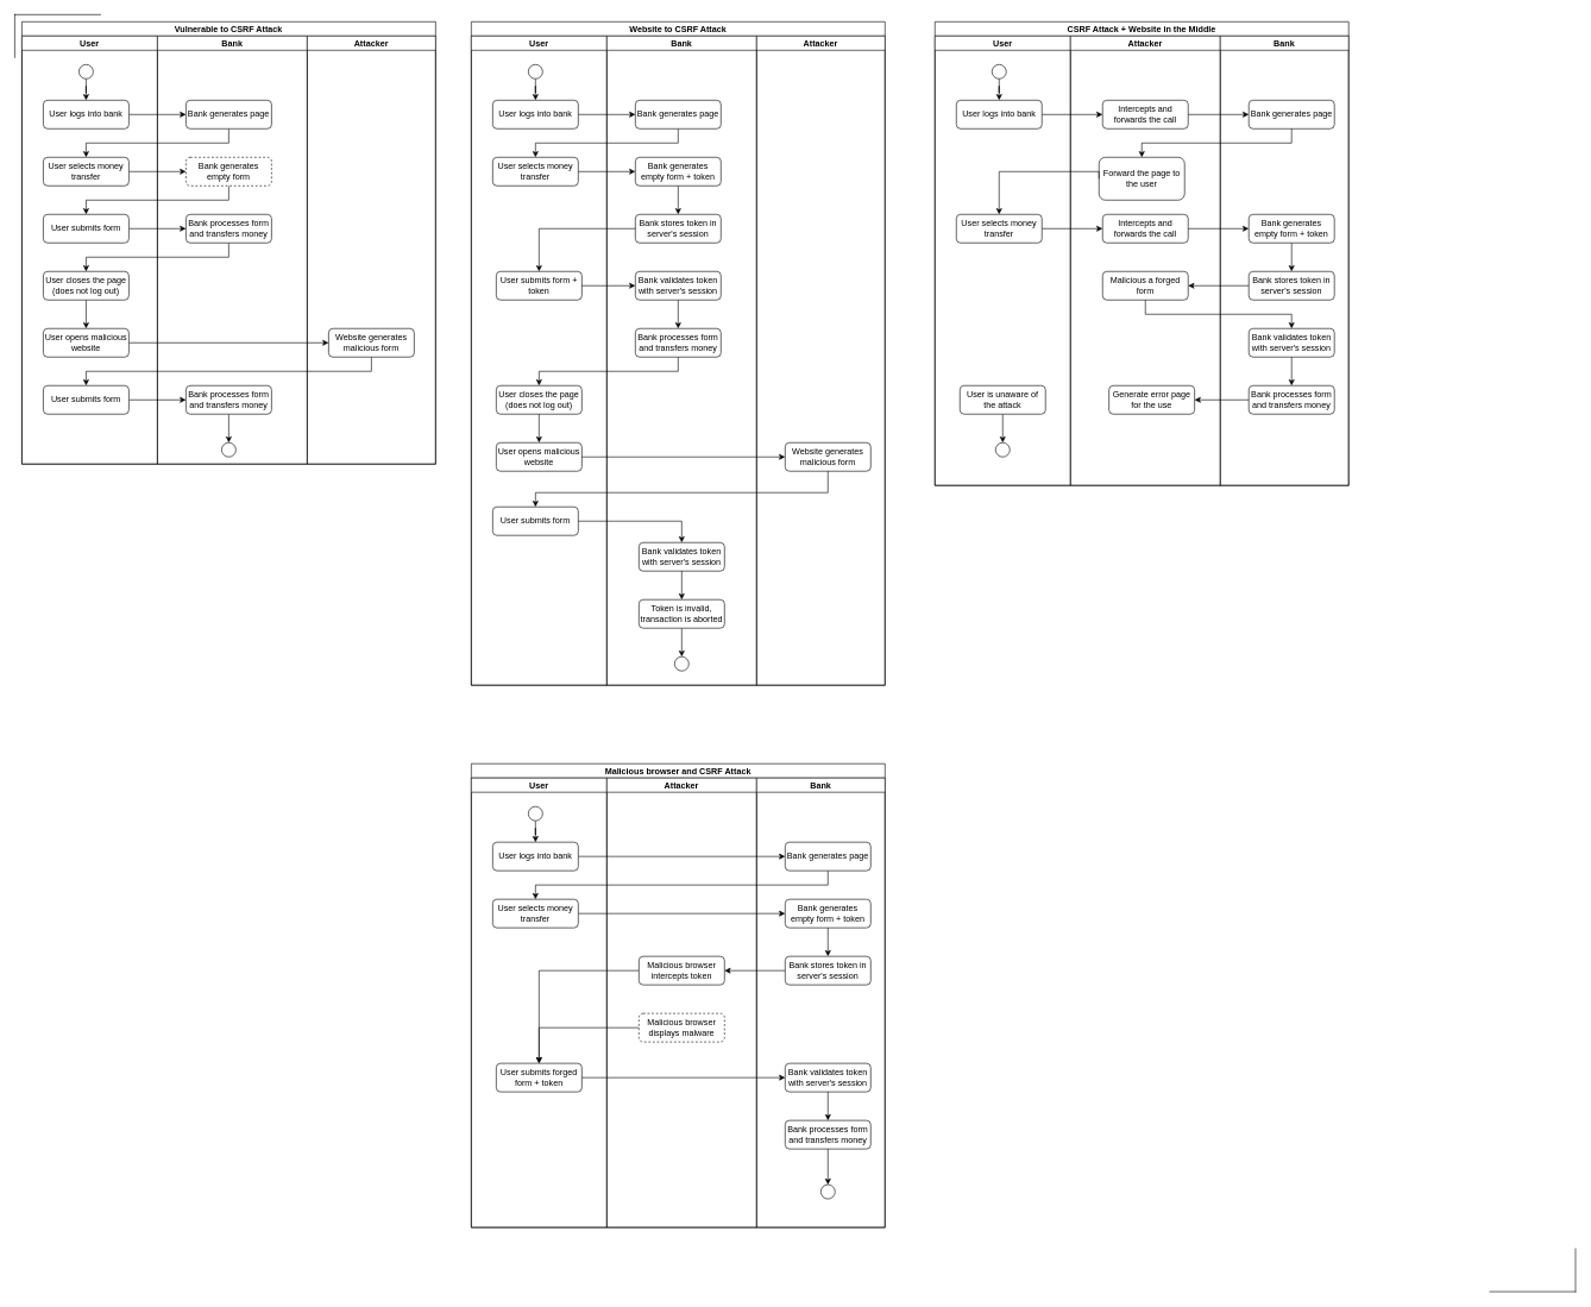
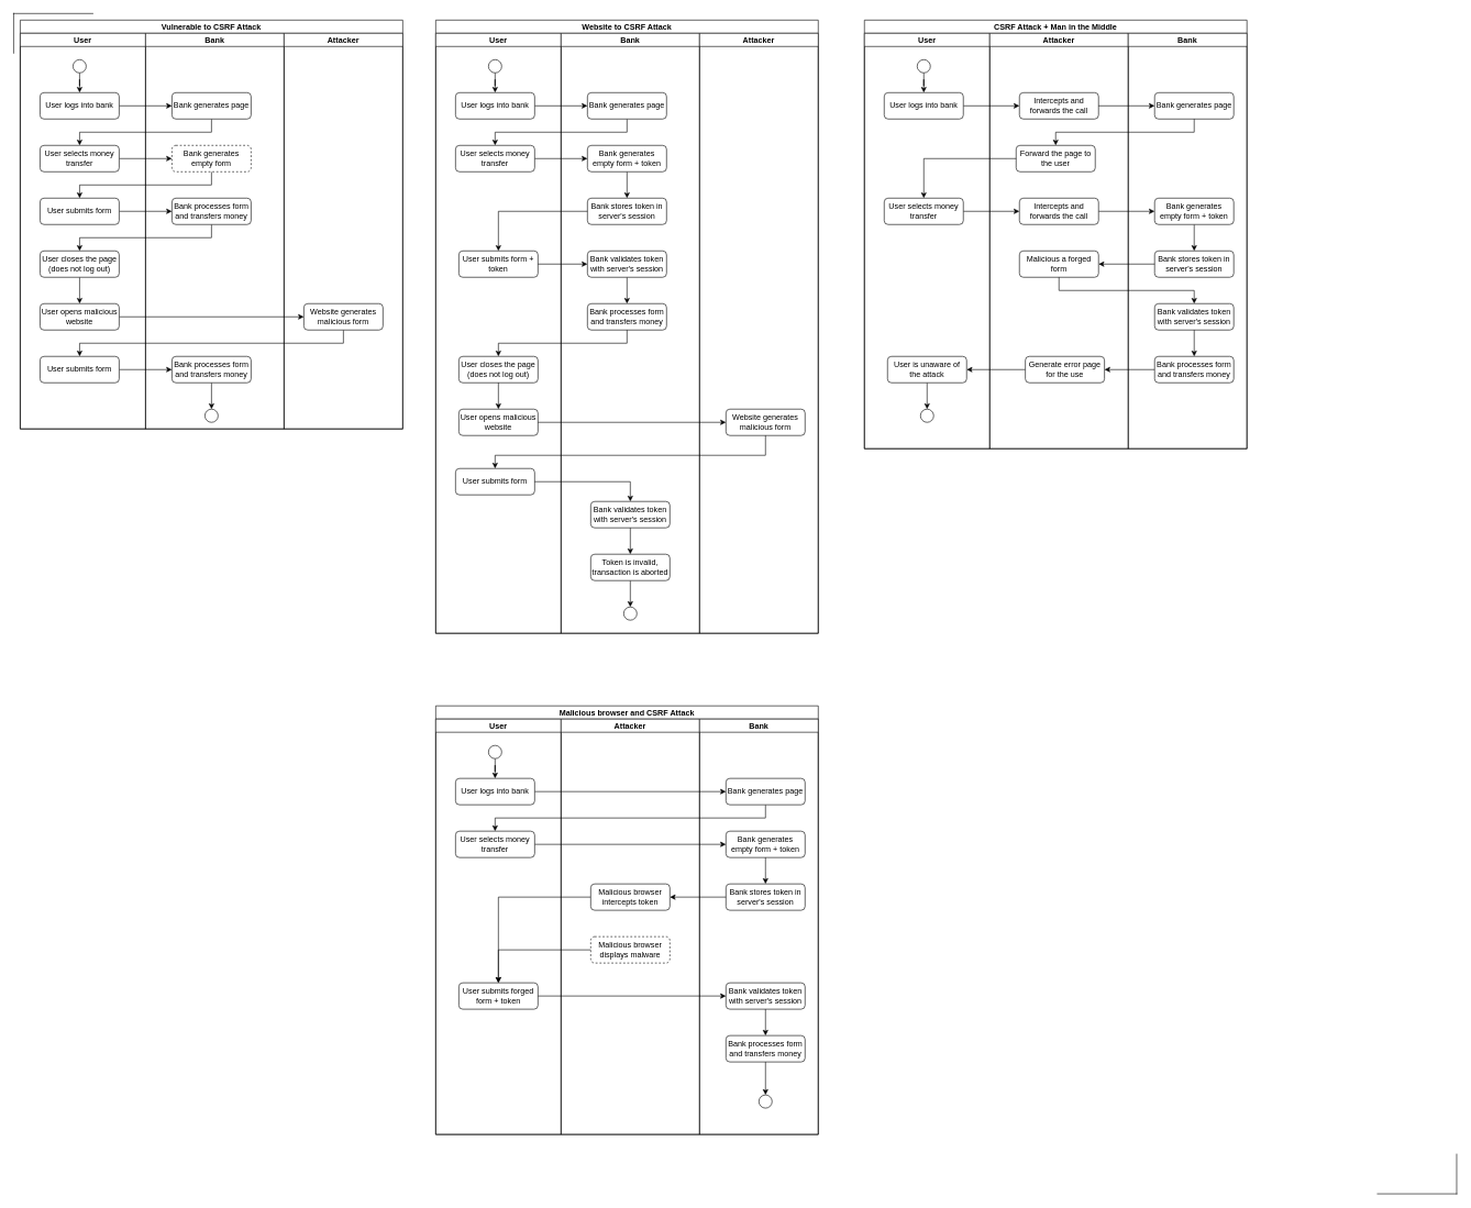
- <mxCell id="71" value="CSRF Attack + Website in the Middle" style="swimlane;childLayout=stackLayout;resizeParent=1;resizeParentMax=0;startSize=20;" vertex="1" parent="1"><mxGeometry x="1310" y="30" width="580" height="650" as="geometry" /></mxCell>
+ <mxCell id="71" value="CSRF Attack + Man in the Middle" style="swimlane;childLayout=stackLayout;resizeParent=1;resizeParentMax=0;startSize=20;" vertex="1" parent="1"><mxGeometry x="1310" y="30" width="580" height="650" as="geometry" /></mxCell>
- <mxCell id="85" value="Forward the page to the user" style="rounded=1;whiteSpace=wrap;html=1;fontSize=12;glass=0;strokeWidth=1;shadow=0;" vertex="1" parent="81"><mxGeometry x="40" y="170" width="120" height="60" as="geometry" /></mxCell>
+ <mxCell id="85" value="Forward the page to the user" style="rounded=1;whiteSpace=wrap;html=1;fontSize=12;glass=0;strokeWidth=1;shadow=0;" vertex="1" parent="81"><mxGeometry x="40" y="170" width="120" height="40" as="geometry" /></mxCell>
+ <mxCell id="73" value="" style="edgeStyle=orthogonalEdgeStyle;rounded=0;orthogonalLoop=1;jettySize=auto;html=1;" edge="1" parent="71" source="83" target="78"><mxGeometry relative="1" as="geometry" /></mxCell>
